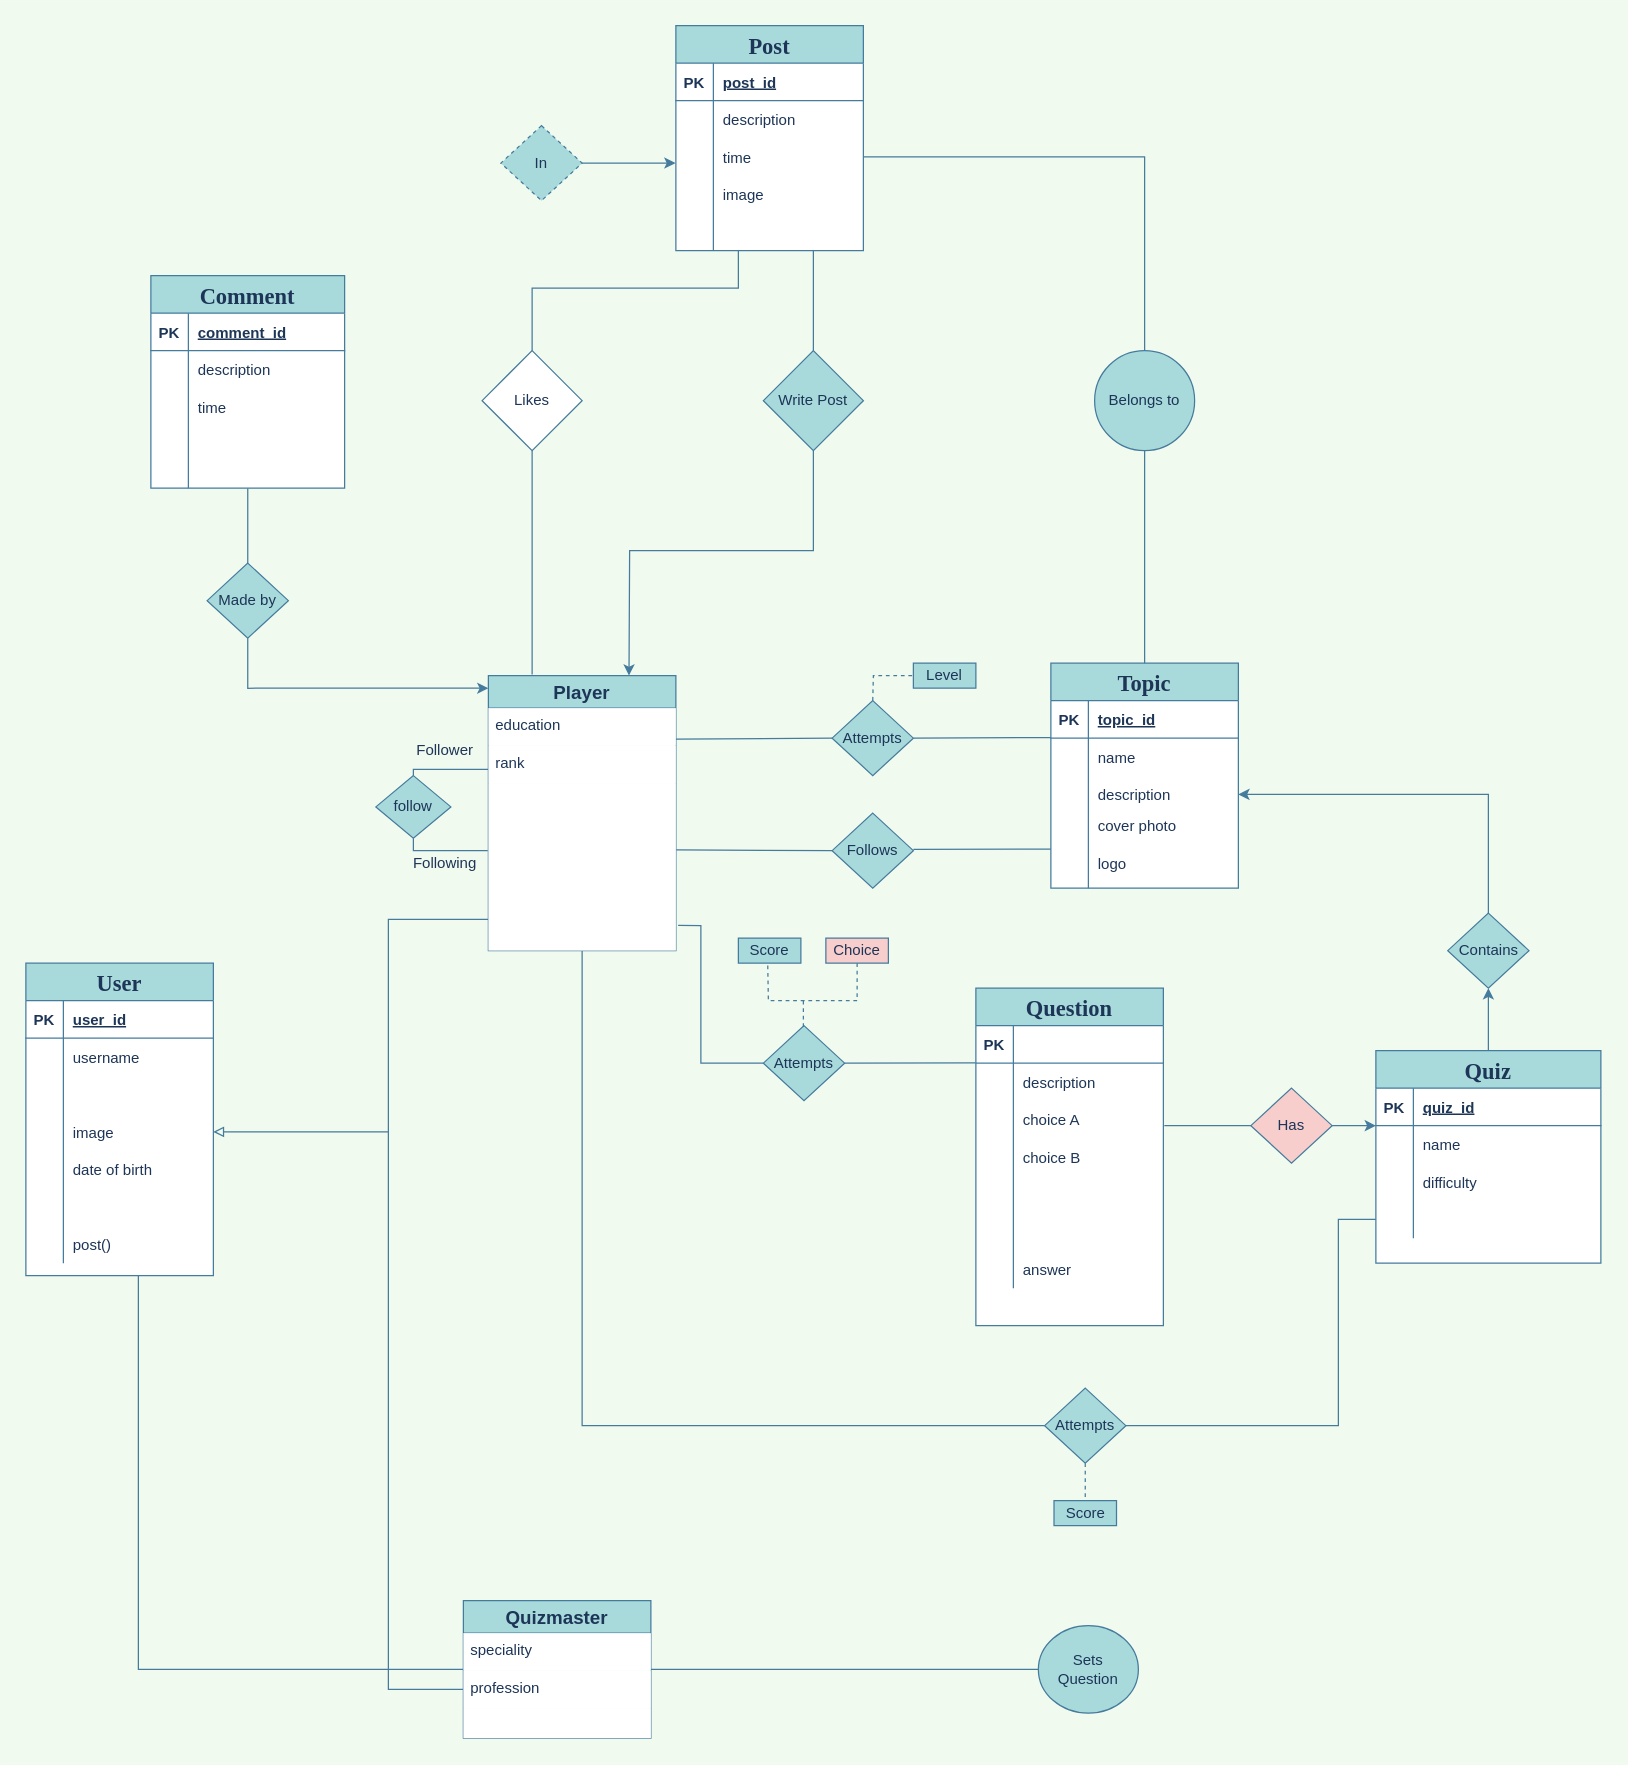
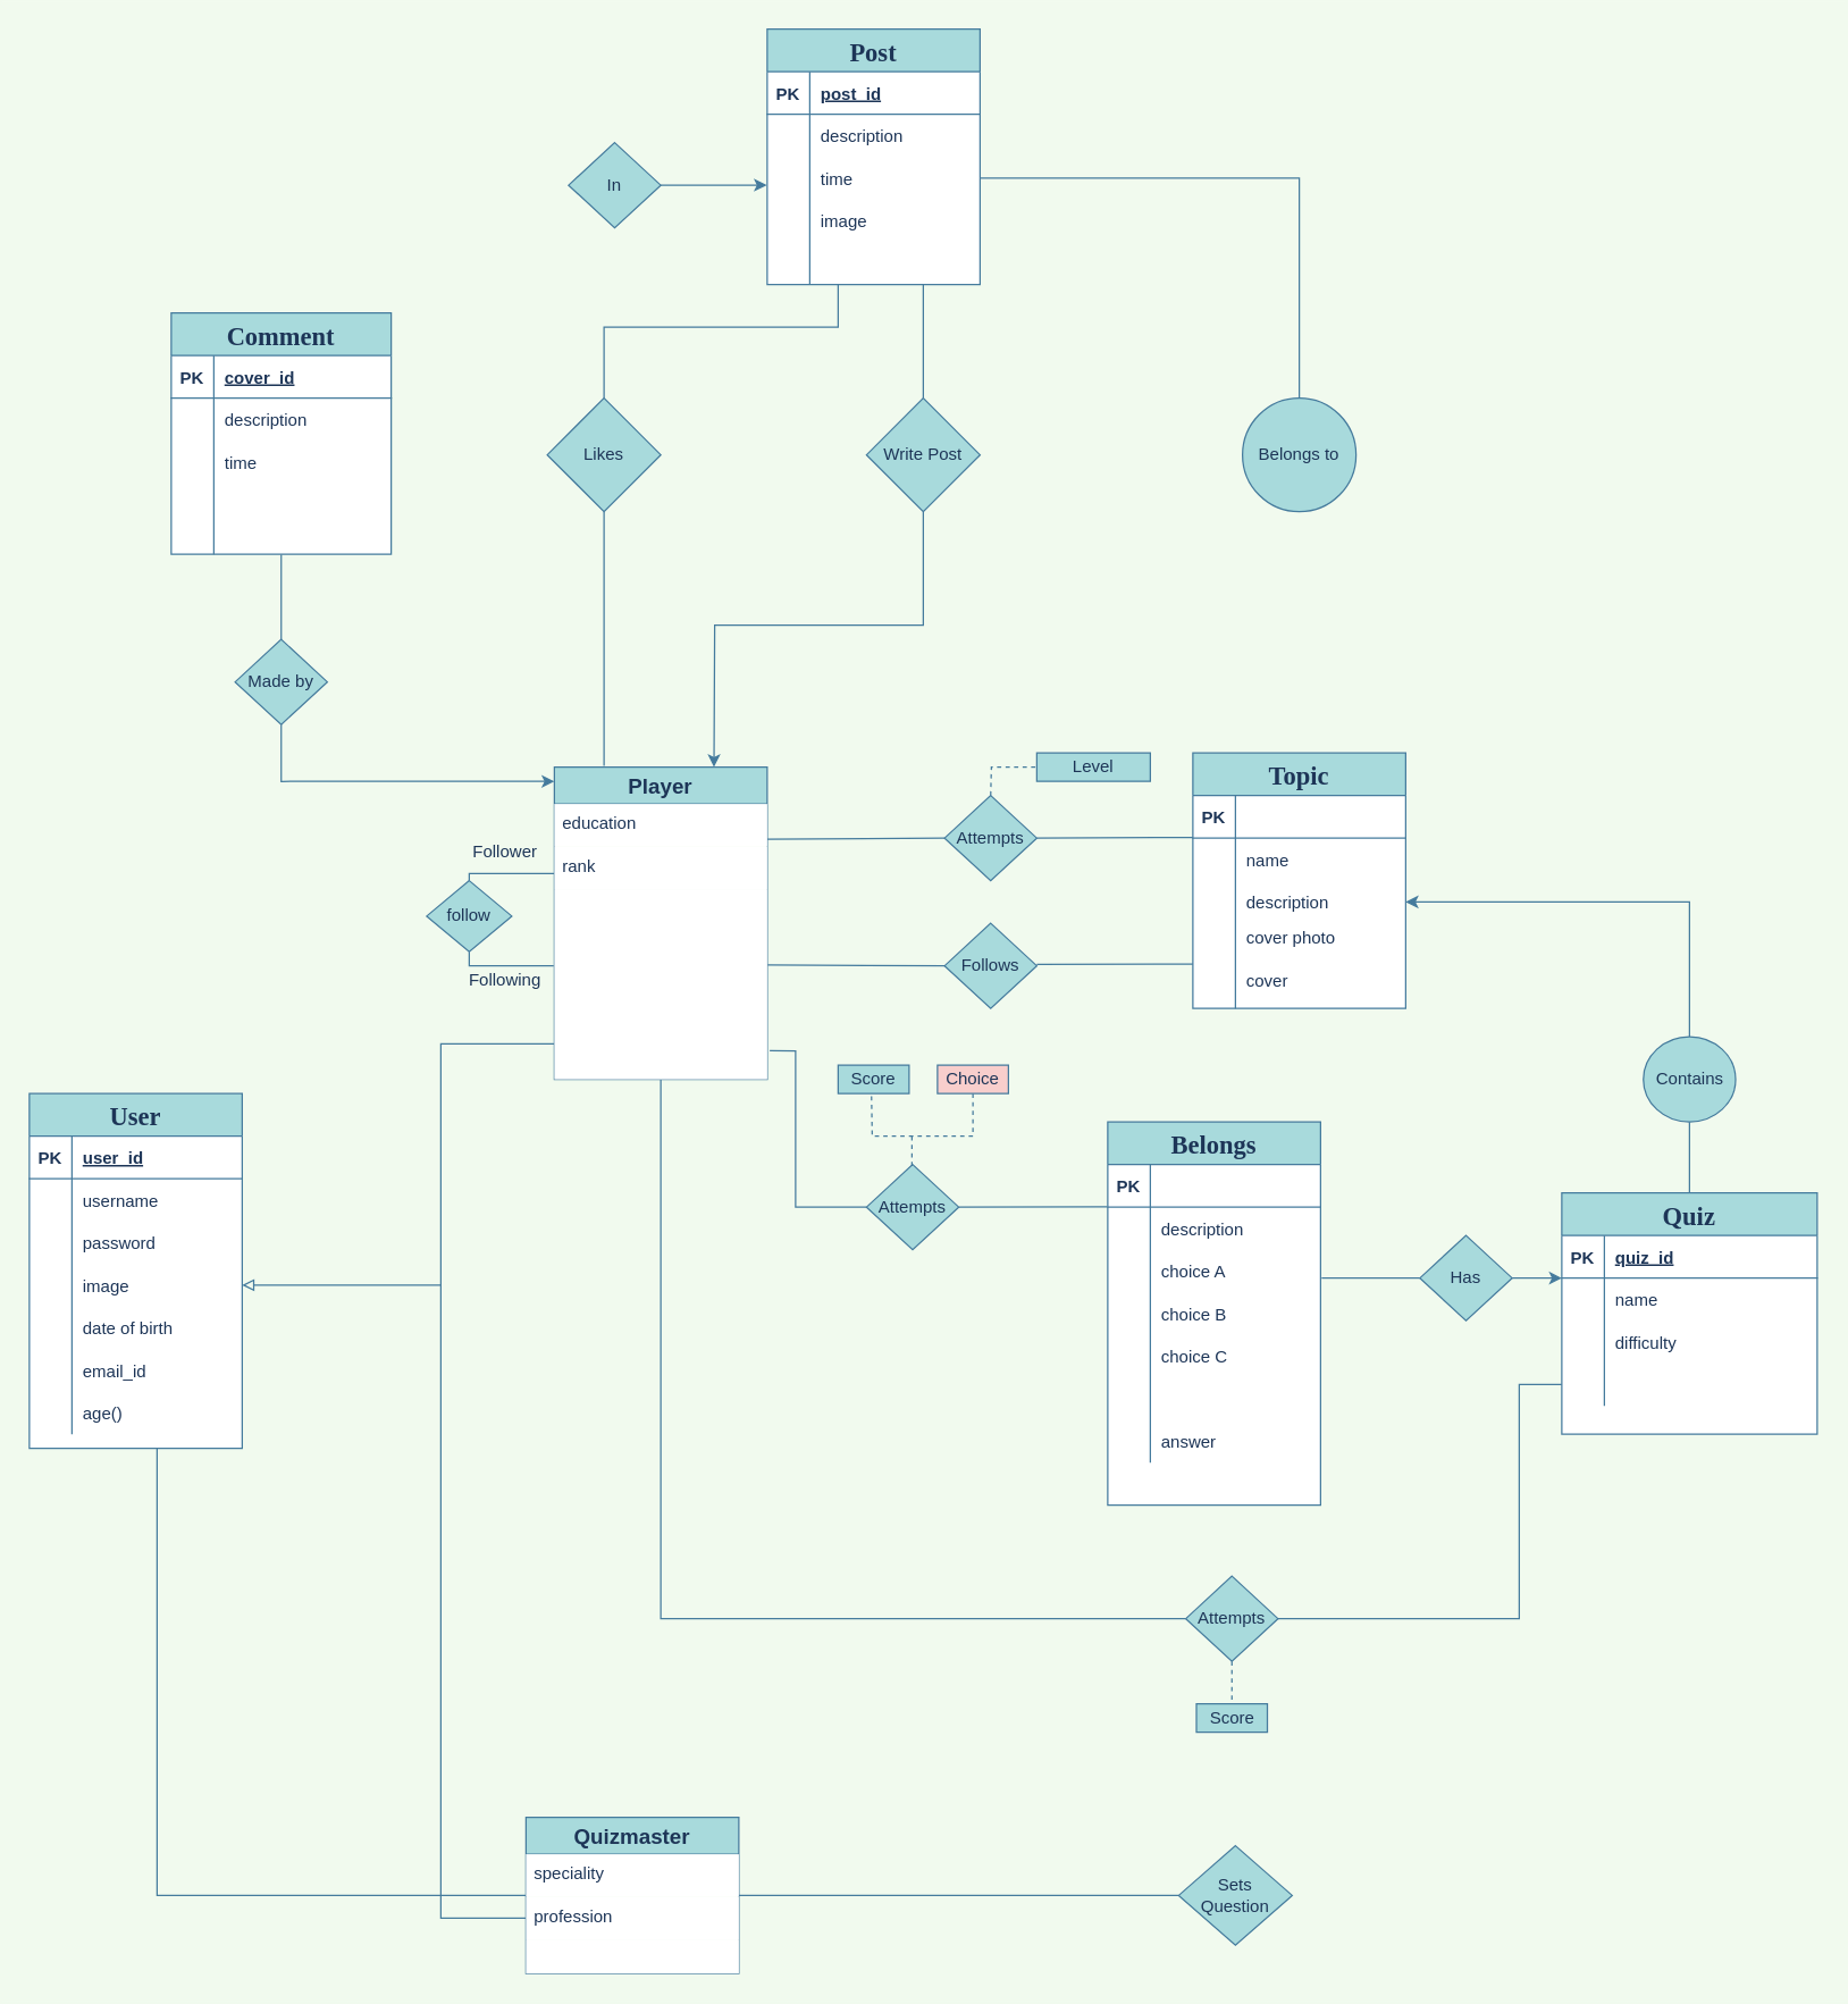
- <mxCell id="29" value="In" style="rhombus;whiteSpace=wrap;html=1;fillColor=#A8DADC;strokeColor=#457B9D;fontColor=#1D3557;dashed=1;" parent="1" vertex="1"><mxGeometry x="400" y="100" width="65" height="60" as="geometry" /></mxCell>
+ <mxCell id="29" value="In" style="rhombus;whiteSpace=wrap;html=1;fillColor=#A8DADC;strokeColor=#457B9D;fontColor=#1D3557;" parent="1" vertex="1"><mxGeometry x="400" y="100" width="65" height="60" as="geometry" /></mxCell>
- <mxCell id="100" value="comment_id" style="shape=partialRectangle;connectable=0;fillColor=none;top=0;left=0;bottom=0;right=0;align=left;spacingLeft=6;fontStyle=5;overflow=hidden;strokeColor=#457B9D;fontColor=#1D3557;" parent="98" vertex="1"><mxGeometry x="30" width="125" height="30" as="geometry" /></mxCell>
+ <mxCell id="100" value="cover_id" style="shape=partialRectangle;connectable=0;fillColor=none;top=0;left=0;bottom=0;right=0;align=left;spacingLeft=6;fontStyle=5;overflow=hidden;strokeColor=#457B9D;fontColor=#1D3557;" parent="98" vertex="1"><mxGeometry x="30" width="125" height="30" as="geometry" /></mxCell>
- <mxCell id="35" value="Likes" style="rhombus;whiteSpace=wrap;html=1;fillColor=#ffffff;strokeColor=#457B9D;fontColor=#1D3557;" parent="1" vertex="1"><mxGeometry x="385" y="280" width="80" height="80" as="geometry" /></mxCell>
+ <mxCell id="35" value="Likes" style="rhombus;whiteSpace=wrap;html=1;fillColor=#A8DADC;strokeColor=#457B9D;fontColor=#1D3557;" parent="1" vertex="1"><mxGeometry x="385" y="280" width="80" height="80" as="geometry" /></mxCell>
- <mxCell id="119" value="" style="endArrow=none;html=1;exitX=0.5;exitY=1;exitDx=0;exitDy=0;rounded=0;strokeColor=#457B9D;fontColor=#1D3557;labelBackgroundColor=#F1FAEE;entryX=0.5;entryY=0;entryDx=0;entryDy=0;" parent="1" source="33" edge="1" target="36"><mxGeometry width="50" height="50" relative="1" as="geometry"><mxPoint x="940" y="290" as="sourcePoint" /><mxPoint x="930" y="530" as="targetPoint" /><Array as="points"><mxPoint x="915" y="430" /></Array></mxGeometry></mxCell>
- <mxCell id="26" value="Level" style="rounded=0;whiteSpace=wrap;html=1;fillColor=#A8DADC;strokeColor=#457B9D;fontColor=#1D3557;" parent="1" vertex="1"><mxGeometry x="730" y="530" width="50" height="20" as="geometry" /></mxCell>
+ <mxCell id="26" value="Level" style="rounded=0;whiteSpace=wrap;html=1;fillColor=#A8DADC;strokeColor=#457B9D;fontColor=#1D3557;" parent="1" vertex="1"><mxGeometry x="730" y="530" width="80" height="20" as="geometry" /></mxCell>
- <mxCell id="39" value="topic_id" style="shape=partialRectangle;connectable=0;fillColor=none;top=0;left=0;bottom=0;right=0;align=left;spacingLeft=6;fontStyle=5;overflow=hidden;strokeColor=#457B9D;fontColor=#1D3557;" parent="37" vertex="1"><mxGeometry x="30" width="120" height="30" as="geometry" /></mxCell>
- <mxCell id="54" value="logo" style="shape=partialRectangle;connectable=0;fillColor=none;top=0;left=0;bottom=0;right=0;align=left;spacingLeft=6;overflow=hidden;strokeColor=#457B9D;fontColor=#1D3557;" parent="1" vertex="1"><mxGeometry x="870" y="670" width="120" height="40" as="geometry" /></mxCell>
+ <mxCell id="54" value="cover" style="shape=partialRectangle;connectable=0;fillColor=none;top=0;left=0;bottom=0;right=0;align=left;spacingLeft=6;overflow=hidden;strokeColor=#457B9D;fontColor=#1D3557;" parent="1" vertex="1"><mxGeometry x="870" y="670" width="120" height="40" as="geometry" /></mxCell>
- <mxCell id="18" value="Contains" style="rhombus;whiteSpace=wrap;html=1;fillColor=#A8DADC;strokeColor=#457B9D;fontColor=#1D3557;" parent="1" vertex="1"><mxGeometry x="1157.5" y="730" width="65" height="60" as="geometry" /></mxCell>
+ <mxCell id="18" value="Contains" style="ellipse;whiteSpace=wrap;html=1;fillColor=#A8DADC;strokeColor=#457B9D;fontColor=#1D3557;" parent="1" vertex="1"><mxGeometry x="1157.5" y="730" width="65" height="60" as="geometry" /></mxCell>
- <mxCell id="19" value="" style="endArrow=classic;html=1;entryX=0.5;entryY=1;entryDx=0;entryDy=0;exitX=0.5;exitY=0;exitDx=0;exitDy=0;strokeColor=#457B9D;fontColor=#1D3557;labelBackgroundColor=#F1FAEE;" parent="1" source="120" target="18" edge="1"><mxGeometry width="50" height="50" relative="1" as="geometry"><mxPoint x="785" y="850" as="sourcePoint" /><mxPoint x="750" y="800" as="targetPoint" /></mxGeometry></mxCell>
+ <mxCell id="19" value="" style="endArrow=none;html=1;entryX=0.5;entryY=1;entryDx=0;entryDy=0;exitX=0.5;exitY=0;exitDx=0;exitDy=0;strokeColor=#457B9D;fontColor=#1D3557;labelBackgroundColor=#F1FAEE;" parent="1" source="120" target="18" edge="1"><mxGeometry width="50" height="50" relative="1" as="geometry"><mxPoint x="785" y="850" as="sourcePoint" /><mxPoint x="750" y="800" as="targetPoint" /></mxGeometry></mxCell>
- <mxCell id="133" value="Question" style="shape=table;startSize=30;container=1;collapsible=1;childLayout=tableLayout;fixedRows=1;rowLines=0;fontStyle=1;align=center;resizeLast=1;fillColor=#A8DADC;swimlaneFillColor=#ffffff;fontFamily=Times New Roman;fontSize=18;strokeColor=#457B9D;fontColor=#1D3557;" parent="1" vertex="1"><mxGeometry x="780" y="790" width="150" height="270" as="geometry"><mxRectangle x="590" width="60" height="30" as="alternateBounds" /></mxGeometry></mxCell>
+ <mxCell id="133" value="Belongs" style="shape=table;startSize=30;container=1;collapsible=1;childLayout=tableLayout;fixedRows=1;rowLines=0;fontStyle=1;align=center;resizeLast=1;fillColor=#A8DADC;swimlaneFillColor=#ffffff;fontFamily=Times New Roman;fontSize=18;strokeColor=#457B9D;fontColor=#1D3557;" parent="1" vertex="1"><mxGeometry x="780" y="790" width="150" height="270" as="geometry"><mxRectangle x="590" width="60" height="30" as="alternateBounds" /></mxGeometry></mxCell>
+ <mxCell id="84" value="password" style="shape=partialRectangle;connectable=0;fillColor=none;top=0;left=0;bottom=0;right=0;align=left;spacingLeft=6;overflow=hidden;strokeColor=#457B9D;fontColor=#1D3557;" parent="82" vertex="1"><mxGeometry x="30" width="120" height="30" as="geometry" /></mxCell>
- <mxCell id="15" value="Has" style="rhombus;whiteSpace=wrap;html=1;fillColor=#f8cecc;strokeColor=#457B9D;fontColor=#1D3557;" parent="1" vertex="1"><mxGeometry x="1000" y="870" width="65" height="60" as="geometry" /></mxCell>
+ <mxCell id="15" value="Has" style="rhombus;whiteSpace=wrap;html=1;fillColor=#A8DADC;strokeColor=#457B9D;fontColor=#1D3557;" parent="1" vertex="1"><mxGeometry x="1000" y="870" width="65" height="60" as="geometry" /></mxCell>
+ <mxCell id="147" value="choice C" style="shape=partialRectangle;connectable=0;fillColor=none;top=0;left=0;bottom=0;right=0;align=left;spacingLeft=6;overflow=hidden;strokeColor=#457B9D;fontColor=#1D3557;" parent="145" vertex="1"><mxGeometry x="30" width="120" height="30" as="geometry" /></mxCell>
+ <mxCell id="93" value="email_id" style="shape=partialRectangle;connectable=0;fillColor=none;top=0;left=0;bottom=0;right=0;align=left;spacingLeft=6;overflow=hidden;strokeColor=#457B9D;fontColor=#1D3557;" parent="91" vertex="1"><mxGeometry x="30" width="120" height="30" as="geometry" /></mxCell>
- <mxCell id="96" value="post()" style="shape=partialRectangle;connectable=0;fillColor=none;top=0;left=0;bottom=0;right=0;align=left;spacingLeft=6;overflow=hidden;strokeColor=#457B9D;fontColor=#1D3557;" parent="94" vertex="1"><mxGeometry x="30" width="120" height="30" as="geometry" /></mxCell>
+ <mxCell id="96" value="age()" style="shape=partialRectangle;connectable=0;fillColor=none;top=0;left=0;bottom=0;right=0;align=left;spacingLeft=6;overflow=hidden;strokeColor=#457B9D;fontColor=#1D3557;" parent="94" vertex="1"><mxGeometry x="30" width="120" height="30" as="geometry" /></mxCell>
- <mxCell id="23" value="Sets &lt;br&gt;Question" style="ellipse;whiteSpace=wrap;html=1;fillColor=#A8DADC;strokeColor=#457B9D;fontColor=#1D3557;" parent="1" vertex="1"><mxGeometry x="830" y="1300" width="80" height="70" as="geometry" /></mxCell>
+ <mxCell id="23" value="Sets &lt;br&gt;Question" style="rhombus;whiteSpace=wrap;html=1;fillColor=#A8DADC;strokeColor=#457B9D;fontColor=#1D3557;" parent="1" vertex="1"><mxGeometry x="830" y="1300" width="80" height="70" as="geometry" /></mxCell>
